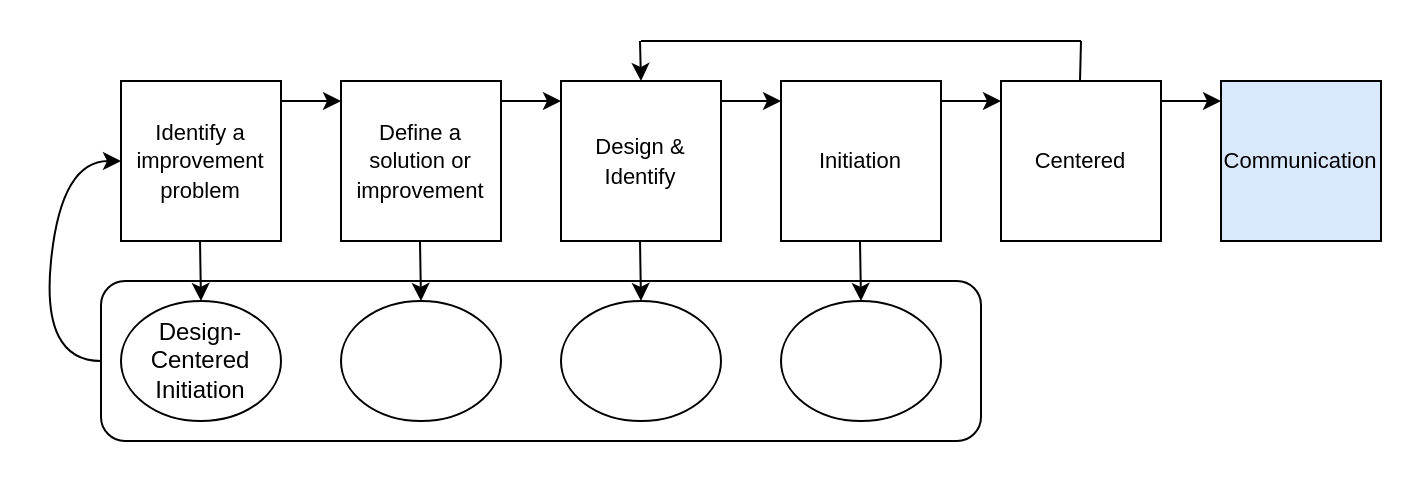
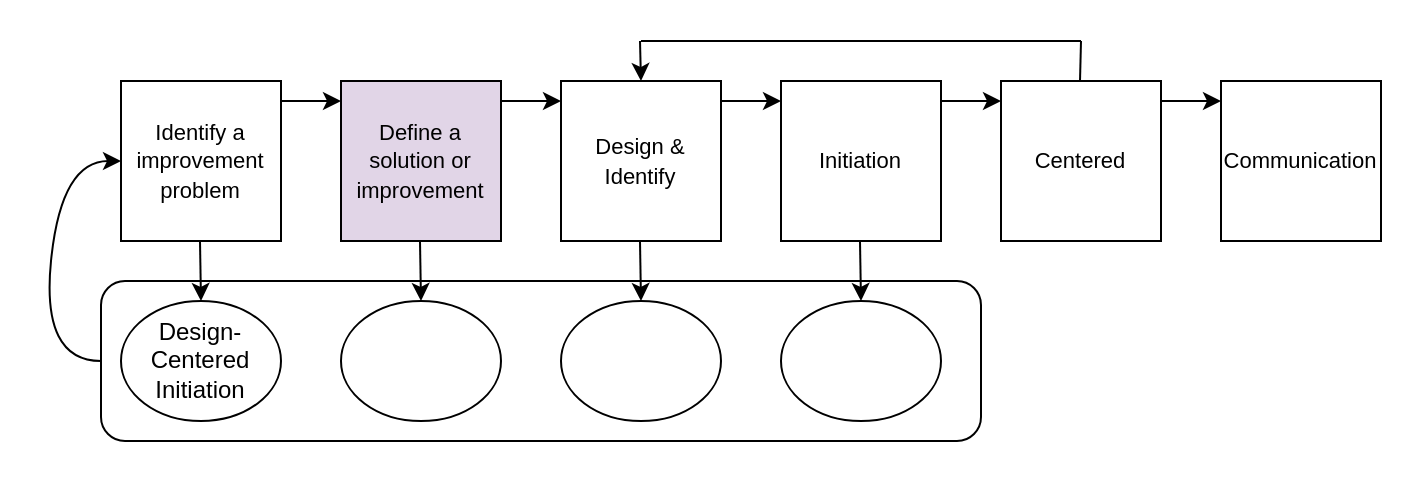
- <mxCell id="3" value="&lt;font style=&quot;font-size: 11px;&quot;&gt;Define a solution or improvement&lt;/font&gt;" style="whiteSpace=wrap;html=1;aspect=fixed;" vertex="1" parent="1"><mxGeometry x="170" y="40" width="80" height="80" as="geometry" /></mxCell>
+ <mxCell id="3" value="&lt;font style=&quot;font-size: 11px;&quot;&gt;Define a solution or improvement&lt;/font&gt;" style="whiteSpace=wrap;html=1;aspect=fixed;fillColor=#e1d5e7;" vertex="1" parent="1"><mxGeometry x="170" y="40" width="80" height="80" as="geometry" /></mxCell>
- <mxCell id="7" value="&lt;font style=&quot;font-size: 11px;&quot;&gt;Communication&lt;/font&gt;" style="whiteSpace=wrap;html=1;aspect=fixed;fillColor=#dae8fc;" vertex="1" parent="1"><mxGeometry x="610" y="40" width="80" height="80" as="geometry" /></mxCell>
+ <mxCell id="7" value="&lt;font style=&quot;font-size: 11px;&quot;&gt;Communication&lt;/font&gt;" style="whiteSpace=wrap;html=1;aspect=fixed;" vertex="1" parent="1"><mxGeometry x="610" y="40" width="80" height="80" as="geometry" /></mxCell>
